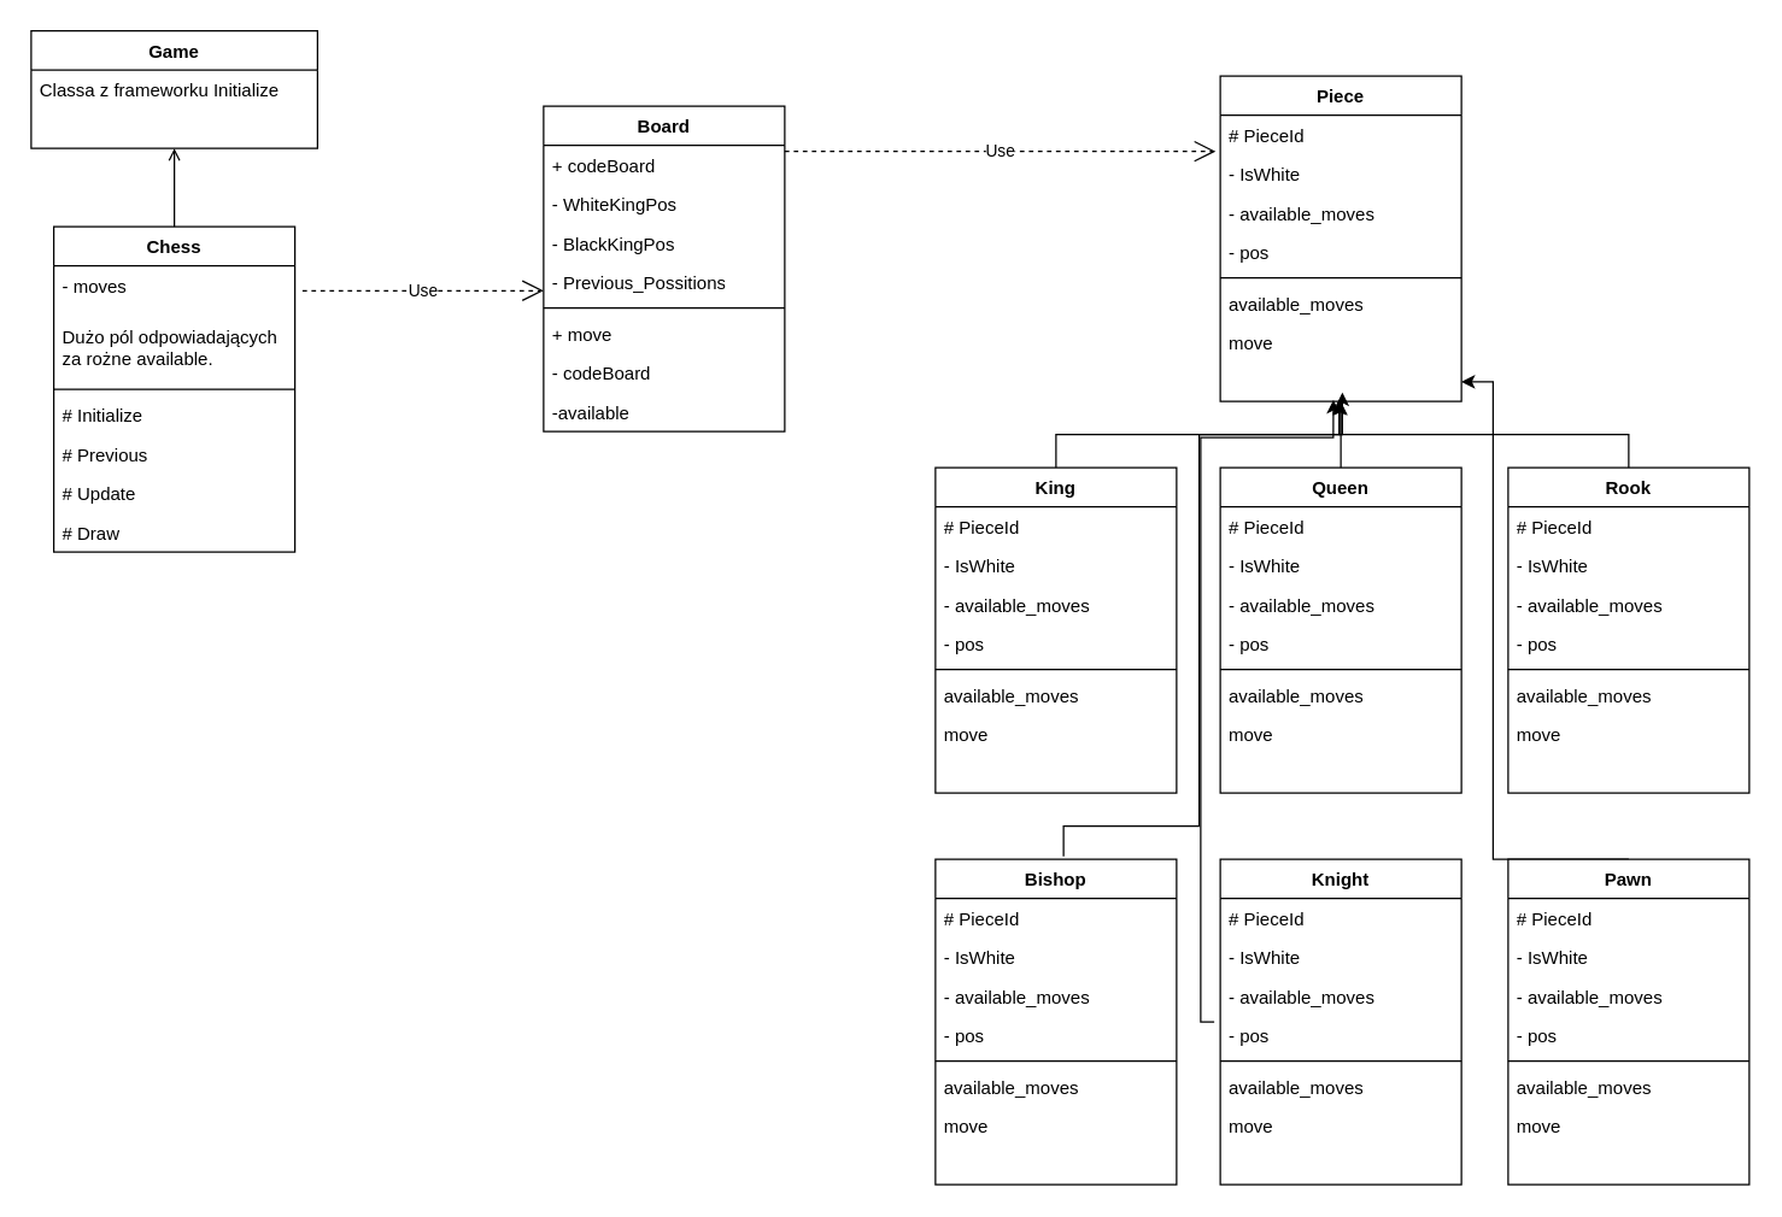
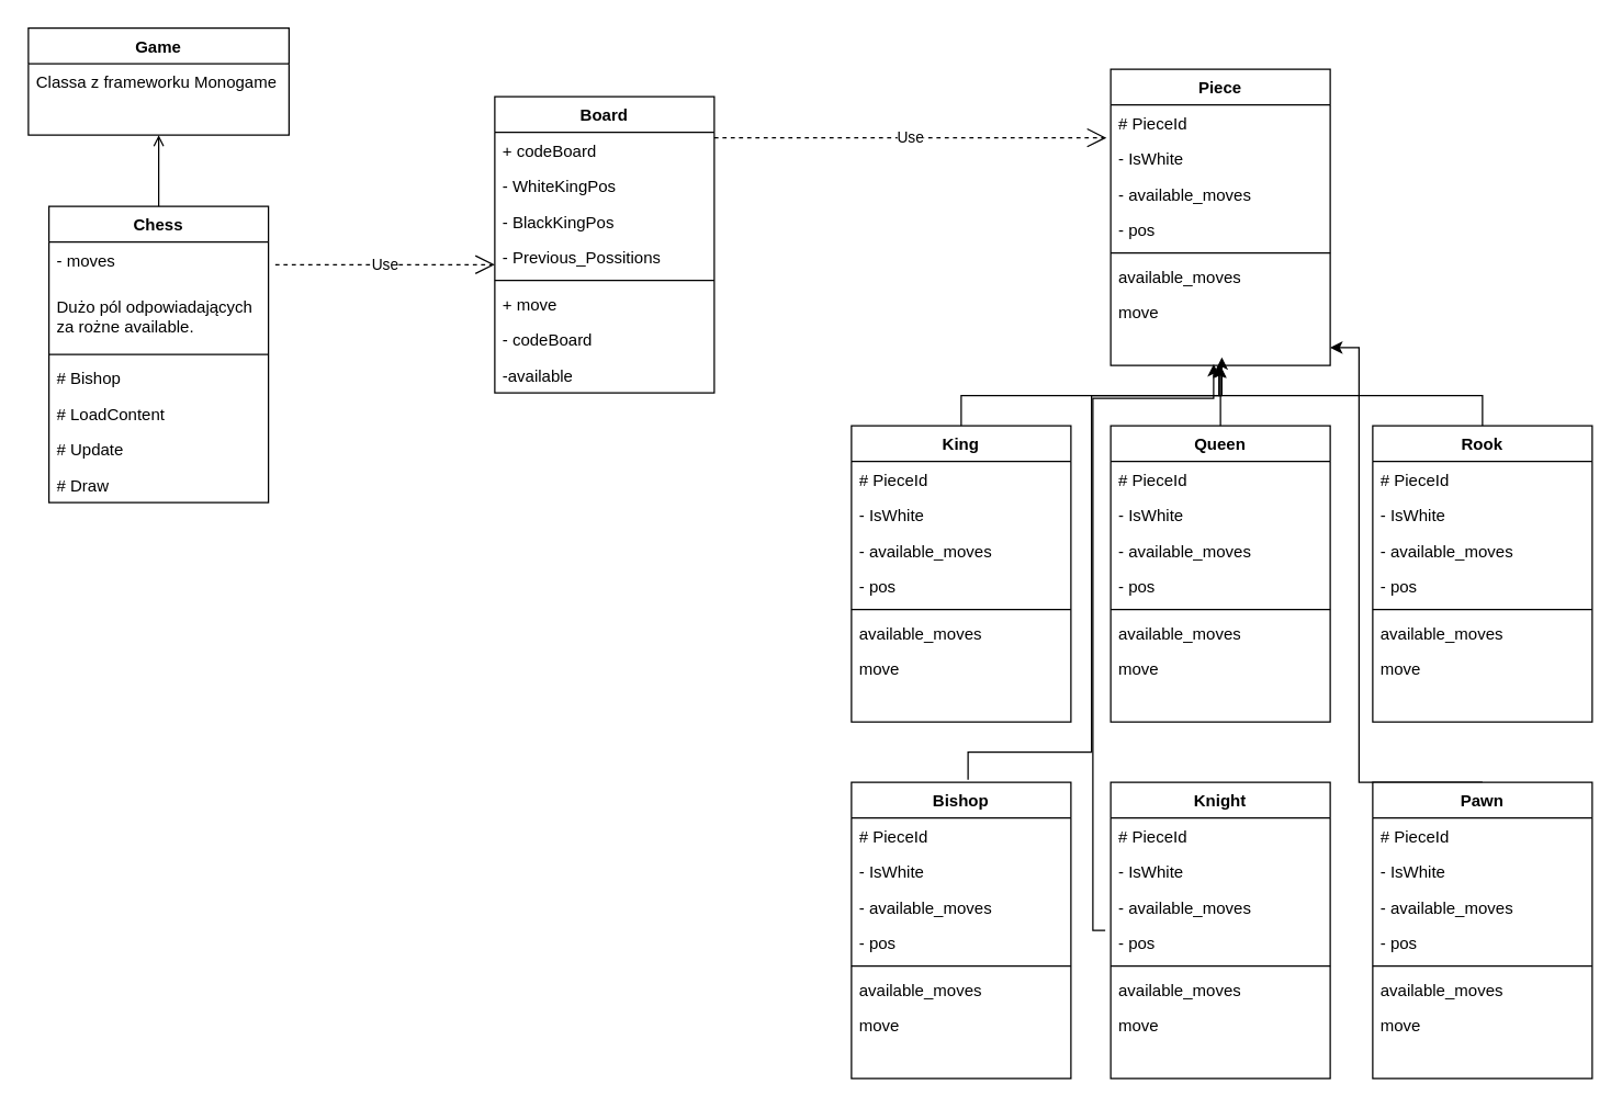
- <mxCell id="21" value="Classa z frameworku Initialize" style="text;strokeColor=none;fillColor=none;align=left;verticalAlign=top;spacingLeft=4;spacingRight=4;overflow=hidden;rotatable=0;points=[[0,0.5],[1,0.5]];portConstraint=eastwest;whiteSpace=wrap;html=1;" vertex="1" parent="20"><mxGeometry y="26" width="190" height="44" as="geometry" /></mxCell>
+ <mxCell id="21" value="Classa z frameworku Monogame" style="text;strokeColor=none;fillColor=none;align=left;verticalAlign=top;spacingLeft=4;spacingRight=4;overflow=hidden;rotatable=0;points=[[0,0.5],[1,0.5]];portConstraint=eastwest;whiteSpace=wrap;html=1;" vertex="1" parent="20"><mxGeometry y="26" width="190" height="44" as="geometry" /></mxCell>
- <mxCell id="28" value="# Initialize" style="text;strokeColor=none;fillColor=none;align=left;verticalAlign=top;spacingLeft=4;spacingRight=4;overflow=hidden;rotatable=0;points=[[0,0.5],[1,0.5]];portConstraint=eastwest;whiteSpace=wrap;html=1;" vertex="1" parent="24"><mxGeometry y="112" width="160" height="26" as="geometry" /></mxCell>
+ <mxCell id="28" value="# Bishop" style="text;strokeColor=none;fillColor=none;align=left;verticalAlign=top;spacingLeft=4;spacingRight=4;overflow=hidden;rotatable=0;points=[[0,0.5],[1,0.5]];portConstraint=eastwest;whiteSpace=wrap;html=1;" vertex="1" parent="24"><mxGeometry y="112" width="160" height="26" as="geometry" /></mxCell>
- <mxCell id="29" value="# Previous" style="text;strokeColor=none;fillColor=none;align=left;verticalAlign=top;spacingLeft=4;spacingRight=4;overflow=hidden;rotatable=0;points=[[0,0.5],[1,0.5]];portConstraint=eastwest;whiteSpace=wrap;html=1;" vertex="1" parent="24"><mxGeometry y="138" width="160" height="26" as="geometry" /></mxCell>
+ <mxCell id="29" value="# LoadContent" style="text;strokeColor=none;fillColor=none;align=left;verticalAlign=top;spacingLeft=4;spacingRight=4;overflow=hidden;rotatable=0;points=[[0,0.5],[1,0.5]];portConstraint=eastwest;whiteSpace=wrap;html=1;" vertex="1" parent="24"><mxGeometry y="138" width="160" height="26" as="geometry" /></mxCell>
